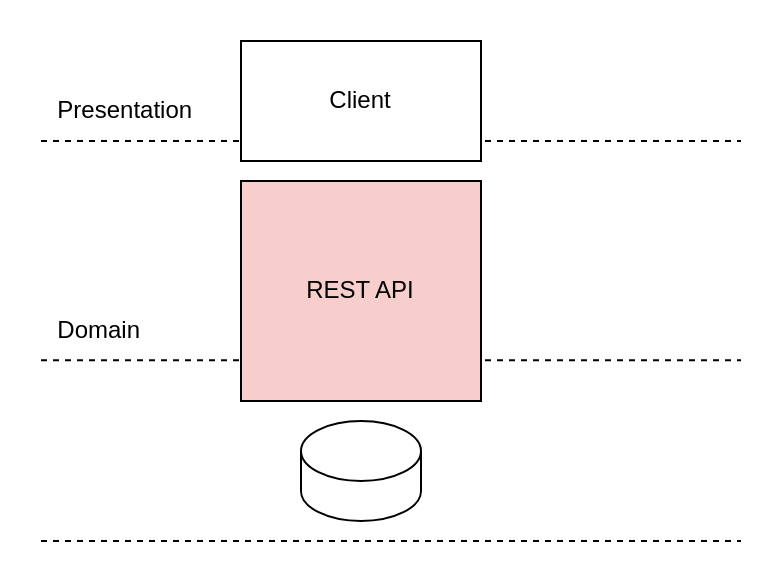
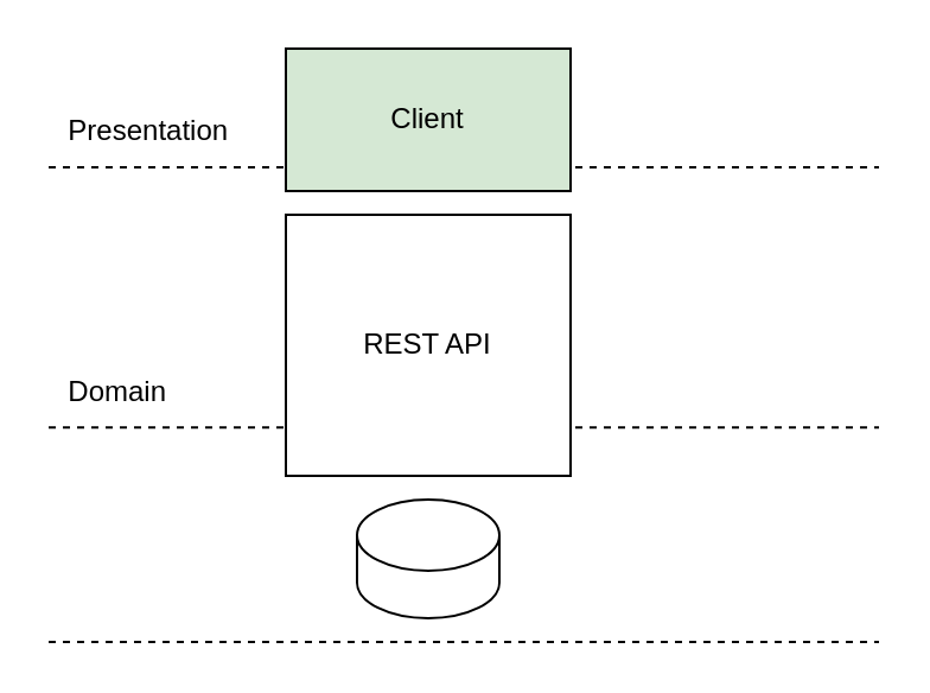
- <mxCell id="12" value="Client" style="rounded=0;whiteSpace=wrap;html=1;" vertex="1" parent="1"><mxGeometry x="120" y="20" width="120" height="60" as="geometry" /></mxCell>
+ <mxCell id="12" value="Client" style="rounded=0;whiteSpace=wrap;html=1;fillColor=#d5e8d4;" vertex="1" parent="1"><mxGeometry x="120" y="20" width="120" height="60" as="geometry" /></mxCell>
- <mxCell id="11" value="REST API" style="rounded=0;whiteSpace=wrap;html=1;fillColor=#f8cecc;" vertex="1" parent="1"><mxGeometry x="120" y="90" width="120" height="110" as="geometry" /></mxCell>
+ <mxCell id="11" value="REST API" style="rounded=0;whiteSpace=wrap;html=1;" vertex="1" parent="1"><mxGeometry x="120" y="90" width="120" height="110" as="geometry" /></mxCell>
